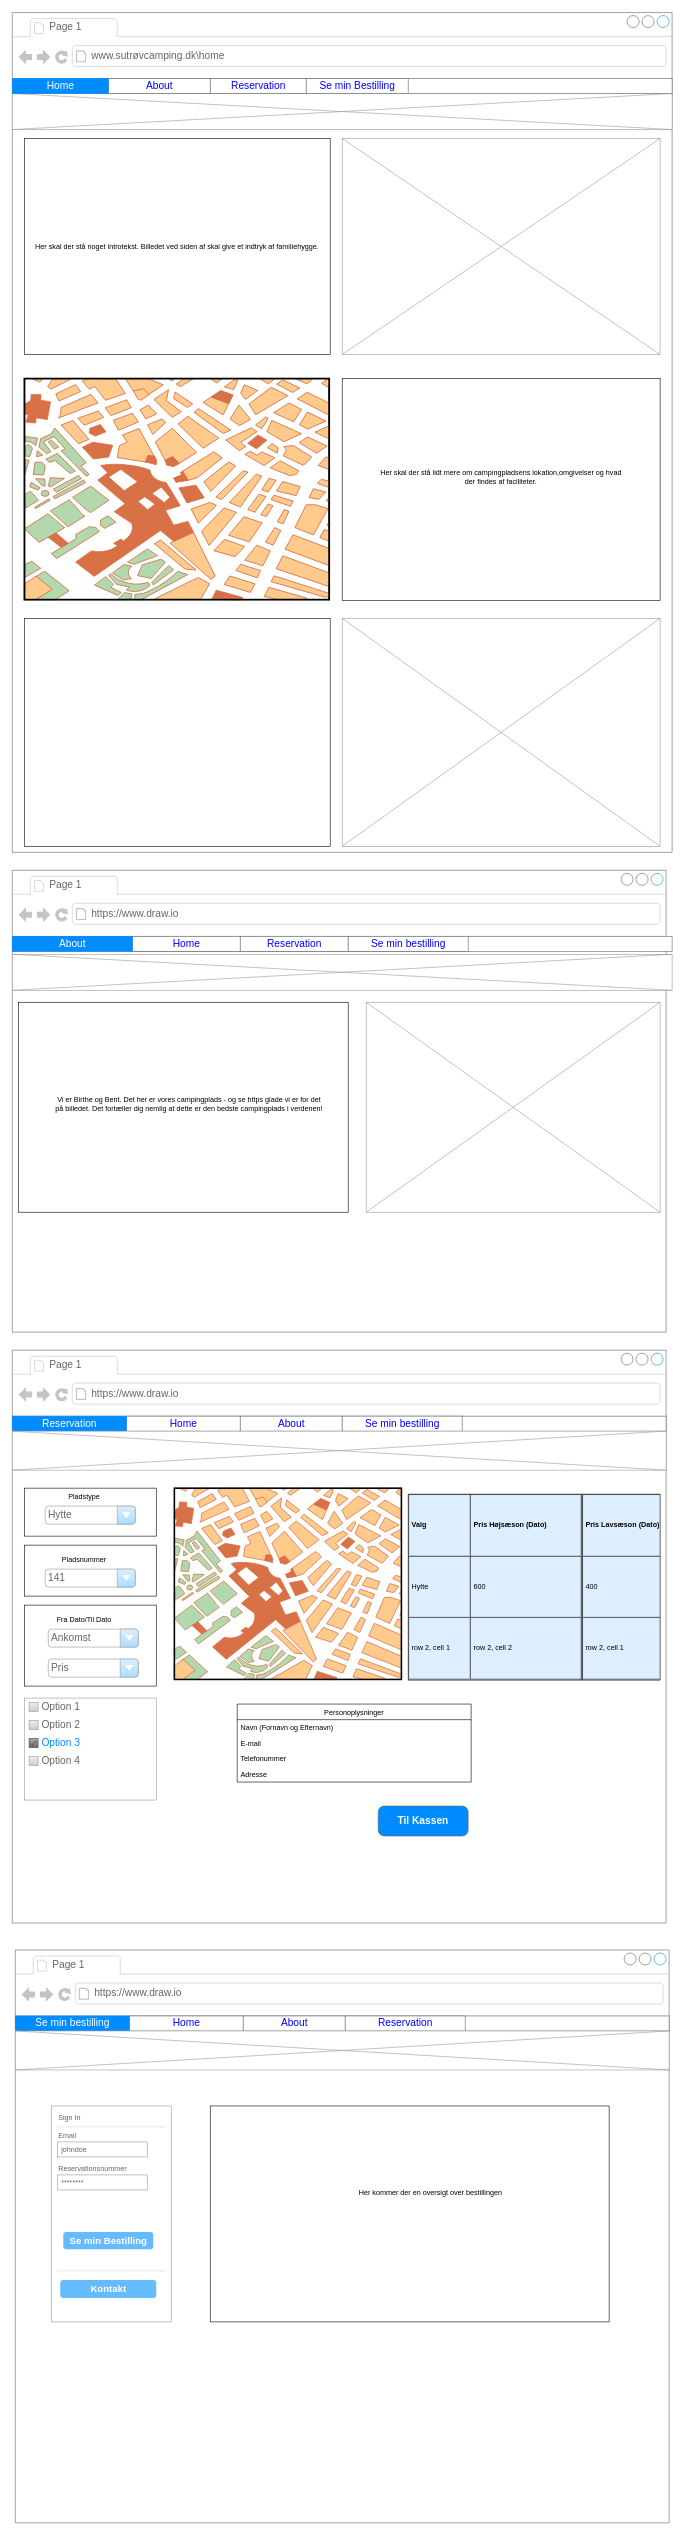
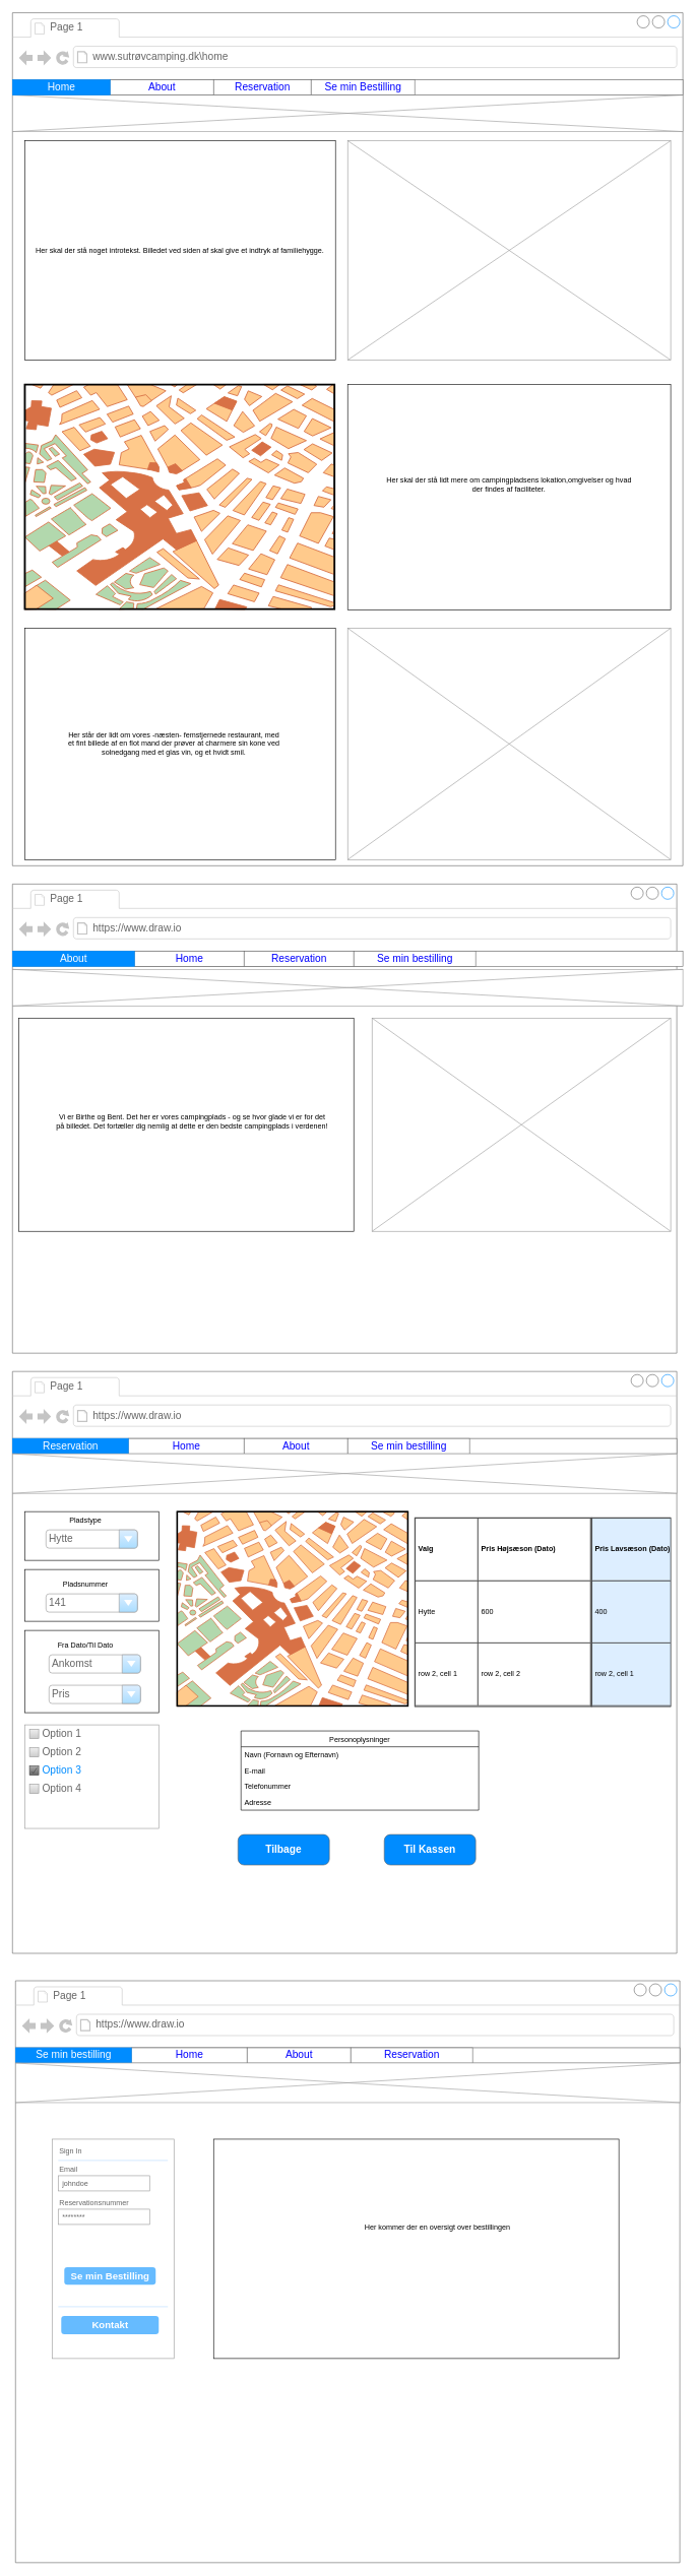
+ <mxCell id="19" value="Her står der lidt om vores -næsten- femstjernede restaurant, med et fint billede af en flot mand der prøver at charmere sin kone ved solnedgang med et glas vin, og et hvidt smil." style="text;html=1;strokeColor=none;fillColor=none;align=center;verticalAlign=middle;whiteSpace=wrap;rounded=0;" vertex="1" parent="2"><mxGeometry x="90" y="1170" width="350" height="60" as="geometry" /></mxCell>
- <mxCell id="26" value="Vi er Birthe og Bent. Det her er vores campingplads - og se https glade vi er for det på billedet. Det fortæller dig nemlig at dette er den bedste campingplads i verdenen!" style="text;html=1;strokeColor=none;fillColor=none;align=center;verticalAlign=middle;whiteSpace=wrap;rounded=0;" vertex="1" parent="20"><mxGeometry x="70" y="290" width="450" height="200" as="geometry" /></mxCell>
+ <mxCell id="26" value="Vi er Birthe og Bent. Det her er vores campingplads - og se hvor glade vi er for det på billedet. Det fortæller dig nemlig at dette er den bedste campingplads i verdenen!" style="text;html=1;strokeColor=none;fillColor=none;align=center;verticalAlign=middle;whiteSpace=wrap;rounded=0;" vertex="1" parent="20"><mxGeometry x="70" y="290" width="450" height="200" as="geometry" /></mxCell>
- <mxCell id="41" value="&lt;table cellpadding=&quot;4&quot; cellspacing=&quot;0&quot; border=&quot;1&quot; style=&quot;font-size: 1em ; width: 100% ; height: 100%&quot;&gt;&lt;tbody&gt;&lt;tr&gt;&lt;th&gt;Valg&lt;/th&gt;&lt;th&gt;Pris Højsæson (Dato)&lt;/th&gt;&lt;/tr&gt;&lt;tr&gt;&lt;td&gt;Hytte&lt;/td&gt;&lt;td&gt;600&lt;/td&gt;&lt;/tr&gt;&lt;tr&gt;&lt;td&gt;row 2, cell 1&lt;/td&gt;&lt;td&gt;row 2, cell 2&lt;/td&gt;&lt;/tr&gt;&lt;/tbody&gt;&lt;/table&gt; " style="verticalAlign=top;align=left;overflow=fill;fontSize=12;fontFamily=Helvetica;html=1;fillColor=#ddeeff;" vertex="1" parent="32"><mxGeometry x="660" y="240" width="290" height="310" as="geometry" /></mxCell>
+ <mxCell id="41" value="&lt;table cellpadding=&quot;4&quot; cellspacing=&quot;0&quot; border=&quot;1&quot; style=&quot;font-size: 1em ; width: 100% ; height: 100%&quot;&gt;&lt;tbody&gt;&lt;tr&gt;&lt;th&gt;Valg&lt;/th&gt;&lt;th&gt;Pris Højsæson (Dato)&lt;/th&gt;&lt;/tr&gt;&lt;tr&gt;&lt;td&gt;Hytte&lt;/td&gt;&lt;td&gt;600&lt;/td&gt;&lt;/tr&gt;&lt;tr&gt;&lt;td&gt;row 2, cell 1&lt;/td&gt;&lt;td&gt;row 2, cell 2&lt;/td&gt;&lt;/tr&gt;&lt;/tbody&gt;&lt;/table&gt; " style="verticalAlign=top;align=left;overflow=fill;fontSize=12;fontFamily=Helvetica;html=1" vertex="1" parent="32"><mxGeometry x="660" y="240" width="290" height="310" as="geometry" /></mxCell>
+ <mxCell id="59" value="Tilbage" style="strokeWidth=1;shadow=0;dashed=0;align=center;html=1;shape=mxgraph.mockup.buttons.button;strokeColor=#666666;fontColor=#ffffff;mainText=;buttonStyle=round;fontSize=17;fontStyle=1;fillColor=#008cff;whiteSpace=wrap;" vertex="1" parent="32"><mxGeometry x="370" y="760" width="150" height="50" as="geometry" /></mxCell>
